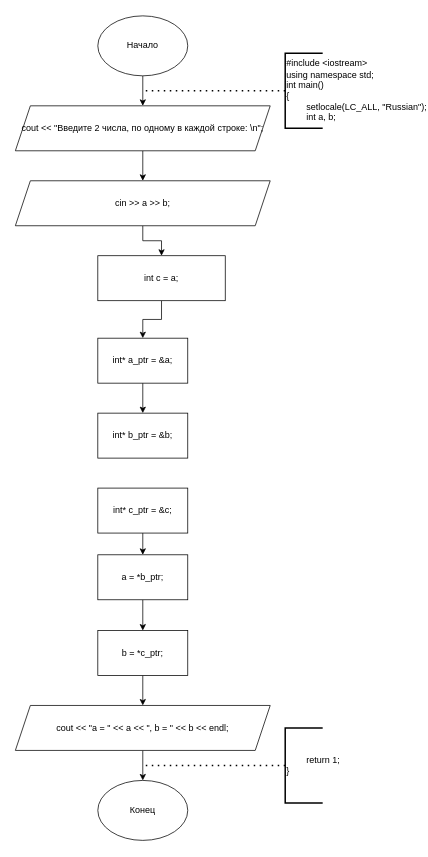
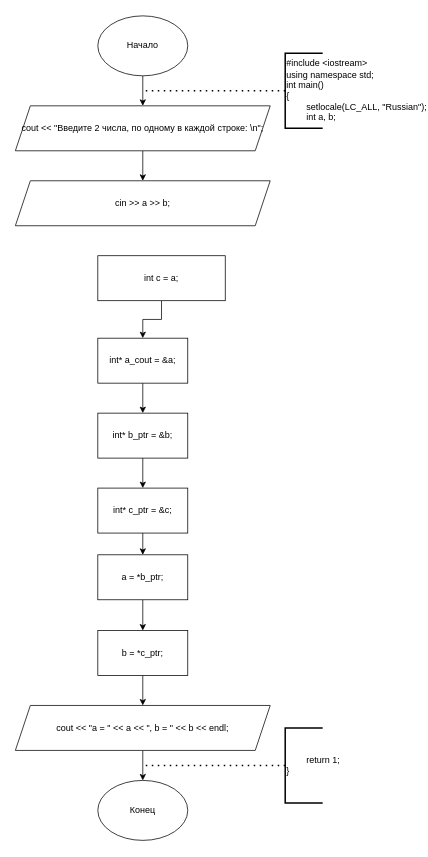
- <mxCell id="6" style="edgeStyle=orthogonalEdgeStyle;rounded=0;orthogonalLoop=1;jettySize=auto;html=1;exitX=0.5;exitY=1;exitDx=0;exitDy=0;entryX=0.5;entryY=0;entryDx=0;entryDy=0;" edge="1" parent="1" source="7" target="11"><mxGeometry relative="1" as="geometry" /></mxCell>
- <mxCell id="13" value="int* a_ptr = &amp;amp;a;" style="rounded=0;whiteSpace=wrap;html=1;" vertex="1" parent="1"><mxGeometry x="130" y="450" width="120" height="60" as="geometry" /></mxCell>
+ <mxCell id="13" value="int* a_cout = &amp;amp;a;" style="rounded=0;whiteSpace=wrap;html=1;" vertex="1" parent="1"><mxGeometry x="130" y="450" width="120" height="60" as="geometry" /></mxCell>
+ <mxCell id="14" style="edgeStyle=orthogonalEdgeStyle;rounded=0;orthogonalLoop=1;jettySize=auto;html=1;exitX=0.5;exitY=1;exitDx=0;exitDy=0;entryX=0.5;entryY=0;entryDx=0;entryDy=0;" edge="1" parent="1" source="15" target="17"><mxGeometry relative="1" as="geometry" /></mxCell>
